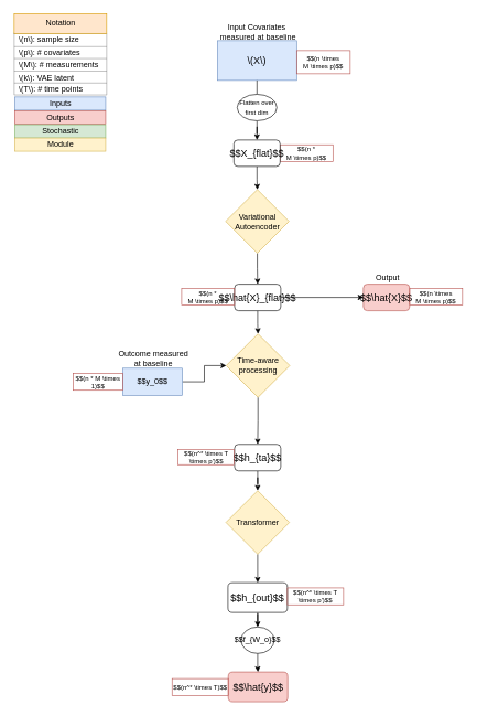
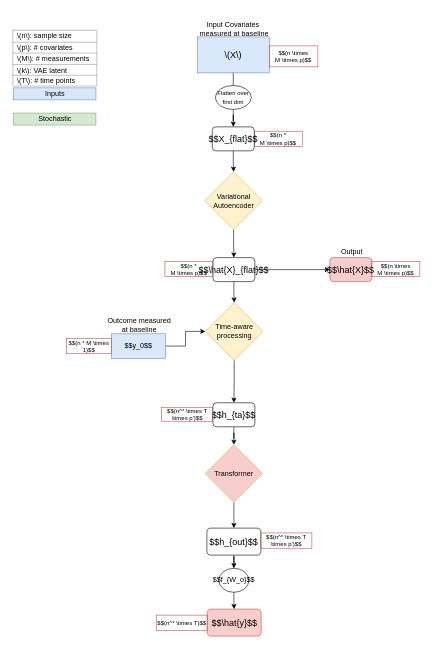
- <mxCell id="21" value="Notation" style="text;html=1;align=center;verticalAlign=middle;whiteSpace=wrap;rounded=0;fillColor=#ffe6cc;strokeColor=#d79b00;" parent="1" vertex="1"><mxGeometry x="20.5" y="20" width="140" height="30" as="geometry" /></mxCell>
- <mxCell id="41" value="&lt;div&gt;Outputs&lt;/div&gt;" style="rounded=0;whiteSpace=wrap;html=1;fillColor=#f8cecc;strokeColor=#b85450;" parent="1" vertex="1"><mxGeometry x="21.5" y="167" width="137.5" height="20" as="geometry" /></mxCell>
- <mxCell id="49" value="Module" style="rounded=0;whiteSpace=wrap;html=1;fillColor=#fff2cc;strokeColor=#d6b656;" vertex="1" parent="1"><mxGeometry x="21.5" y="208" width="137.5" height="20" as="geometry" /></mxCell>
- <mxCell id="53" value="Transformer" style="rhombus;whiteSpace=wrap;html=1;aspect=fixed;fillColor=#fff2cc;strokeColor=#d6b656;" vertex="1" parent="1"><mxGeometry x="341" y="741" width="96" height="96" as="geometry" /></mxCell>
+ <mxCell id="53" value="Transformer" style="rhombus;whiteSpace=wrap;html=1;aspect=fixed;fillColor=#f8cecc;strokeColor=#d6b656;" vertex="1" parent="1"><mxGeometry x="341" y="741" width="96" height="96" as="geometry" /></mxCell>
